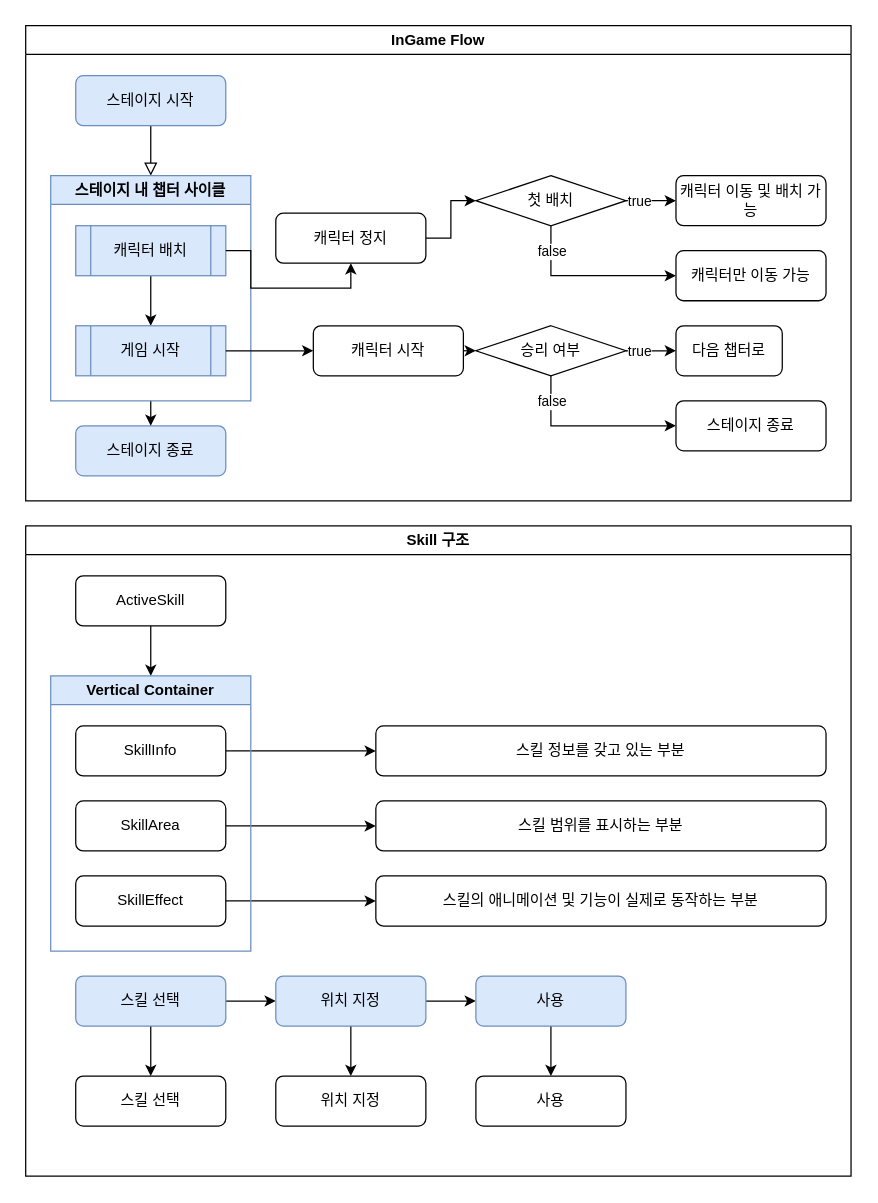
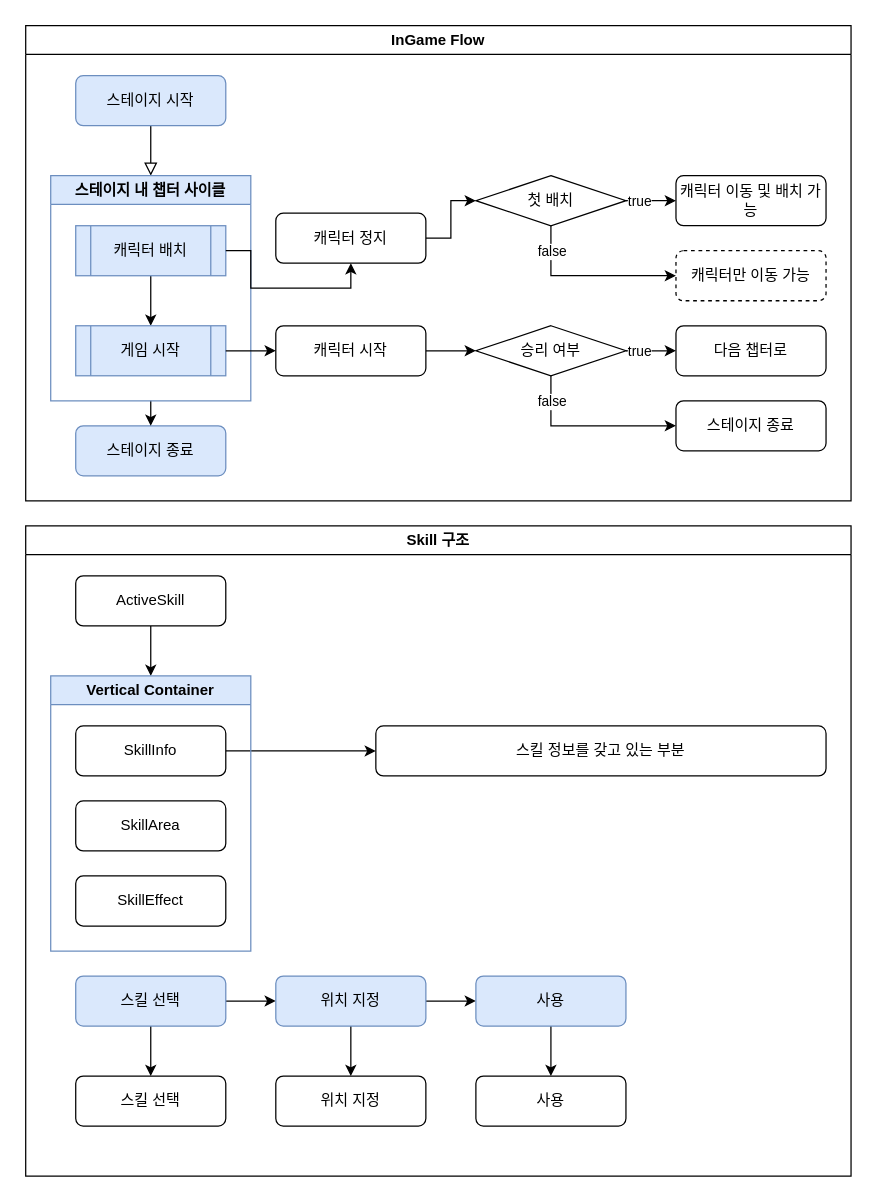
- <mxCell id="17" value="캐릭터만 이동 가능" style="rounded=1;whiteSpace=wrap;html=1;" parent="2" vertex="1"><mxGeometry x="520" y="180" width="120" height="40" as="geometry" /></mxCell>
+ <mxCell id="17" value="캐릭터만 이동 가능" style="rounded=1;whiteSpace=wrap;html=1;dashed=1;" parent="2" vertex="1"><mxGeometry x="520" y="180" width="120" height="40" as="geometry" /></mxCell>
- <mxCell id="19" value="캐릭터 시작" style="rounded=1;whiteSpace=wrap;html=1;" parent="2" vertex="1"><mxGeometry x="230" y="240" width="120" height="40" as="geometry" /></mxCell>
+ <mxCell id="19" value="캐릭터 시작" style="rounded=1;whiteSpace=wrap;html=1;" parent="2" vertex="1"><mxGeometry x="200" y="240" width="120" height="40" as="geometry" /></mxCell>
- <mxCell id="23" value="다음 챕터로" style="rounded=1;whiteSpace=wrap;html=1;" parent="2" vertex="1"><mxGeometry x="520" y="240" width="85" height="40" as="geometry" /></mxCell>
+ <mxCell id="23" value="다음 챕터로" style="rounded=1;whiteSpace=wrap;html=1;" parent="2" vertex="1"><mxGeometry x="520" y="240" width="120" height="40" as="geometry" /></mxCell>
- <mxCell id="35" style="edgeStyle=orthogonalEdgeStyle;rounded=0;orthogonalLoop=1;jettySize=auto;html=1;exitX=1;exitY=0.5;exitDx=0;exitDy=0;entryX=0;entryY=0.5;entryDx=0;entryDy=0;" parent="31" source="53" target="38" edge="1"><mxGeometry relative="1" as="geometry" /></mxCell>
- <mxCell id="38" value="스킬 범위를 표시하는 부분" style="rounded=1;whiteSpace=wrap;html=1;" parent="31" vertex="1"><mxGeometry x="280" y="220" width="360" height="40" as="geometry" /></mxCell>
- <mxCell id="36" style="edgeStyle=orthogonalEdgeStyle;rounded=0;orthogonalLoop=1;jettySize=auto;html=1;exitX=1;exitY=0.5;exitDx=0;exitDy=0;entryX=0;entryY=0.5;entryDx=0;entryDy=0;" parent="31" source="52" target="39" edge="1"><mxGeometry relative="1" as="geometry" /></mxCell>
- <mxCell id="39" value="스킬의 애니메이션 및 기능이 실제로 동작하는 부분" style="rounded=1;whiteSpace=wrap;html=1;" parent="31" vertex="1"><mxGeometry x="280" y="280" width="360" height="40" as="geometry" /></mxCell>
